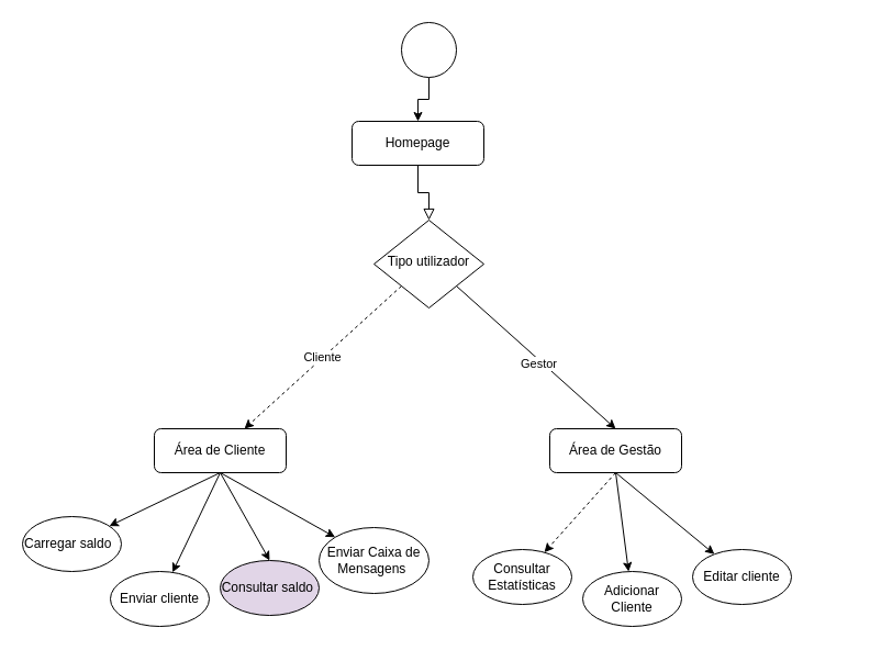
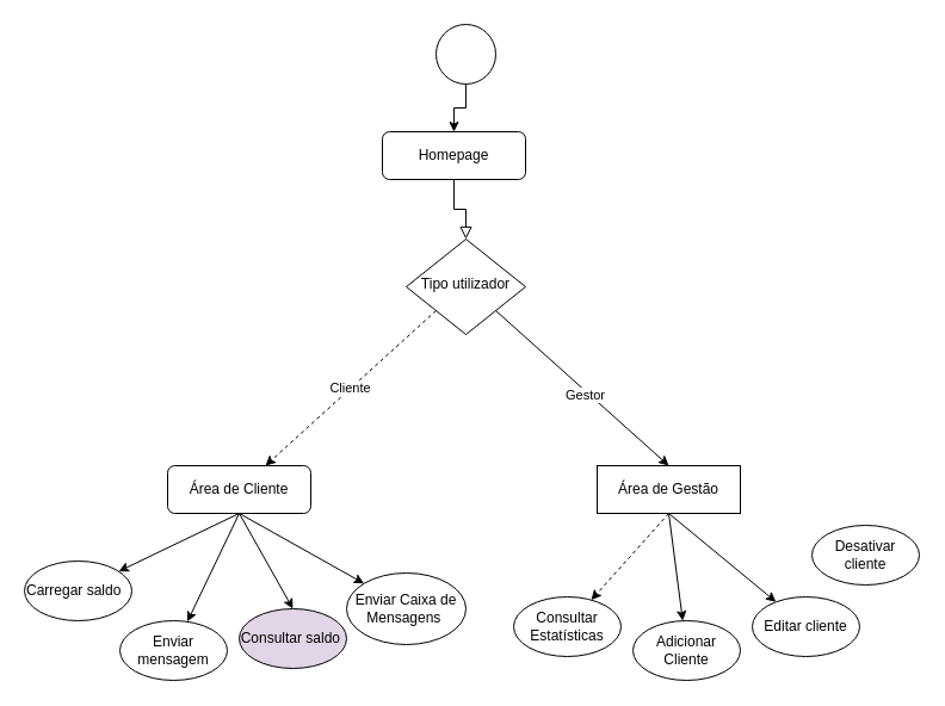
- <mxCell id="11" value="Área de Gestão " style="rounded=1;whiteSpace=wrap;html=1;fontSize=12;glass=0;strokeWidth=1;shadow=0;" parent="1" vertex="1"><mxGeometry x="500" y="390" width="120" height="40" as="geometry" /></mxCell>
+ <mxCell id="11" value="Área de Gestão " style="whiteSpace=wrap;html=1;fontSize=12;glass=0;strokeWidth=1;shadow=0;rounded=0;" parent="1" vertex="1"><mxGeometry x="500" y="390" width="120" height="40" as="geometry" /></mxCell>
+ <mxCell id="23" value="Desativar cliente" style="ellipse;whiteSpace=wrap;html=1;" vertex="1" parent="1"><mxGeometry x="680" y="440" width="90" height="50" as="geometry" /></mxCell>
- <mxCell id="21" value="Enviar cliente" style="ellipse;whiteSpace=wrap;html=1;" vertex="1" parent="1"><mxGeometry x="100" y="520" width="90" height="50" as="geometry" /></mxCell>
+ <mxCell id="21" value="Enviar mensagem" style="ellipse;whiteSpace=wrap;html=1;" vertex="1" parent="1"><mxGeometry x="100" y="520" width="90" height="50" as="geometry" /></mxCell>
